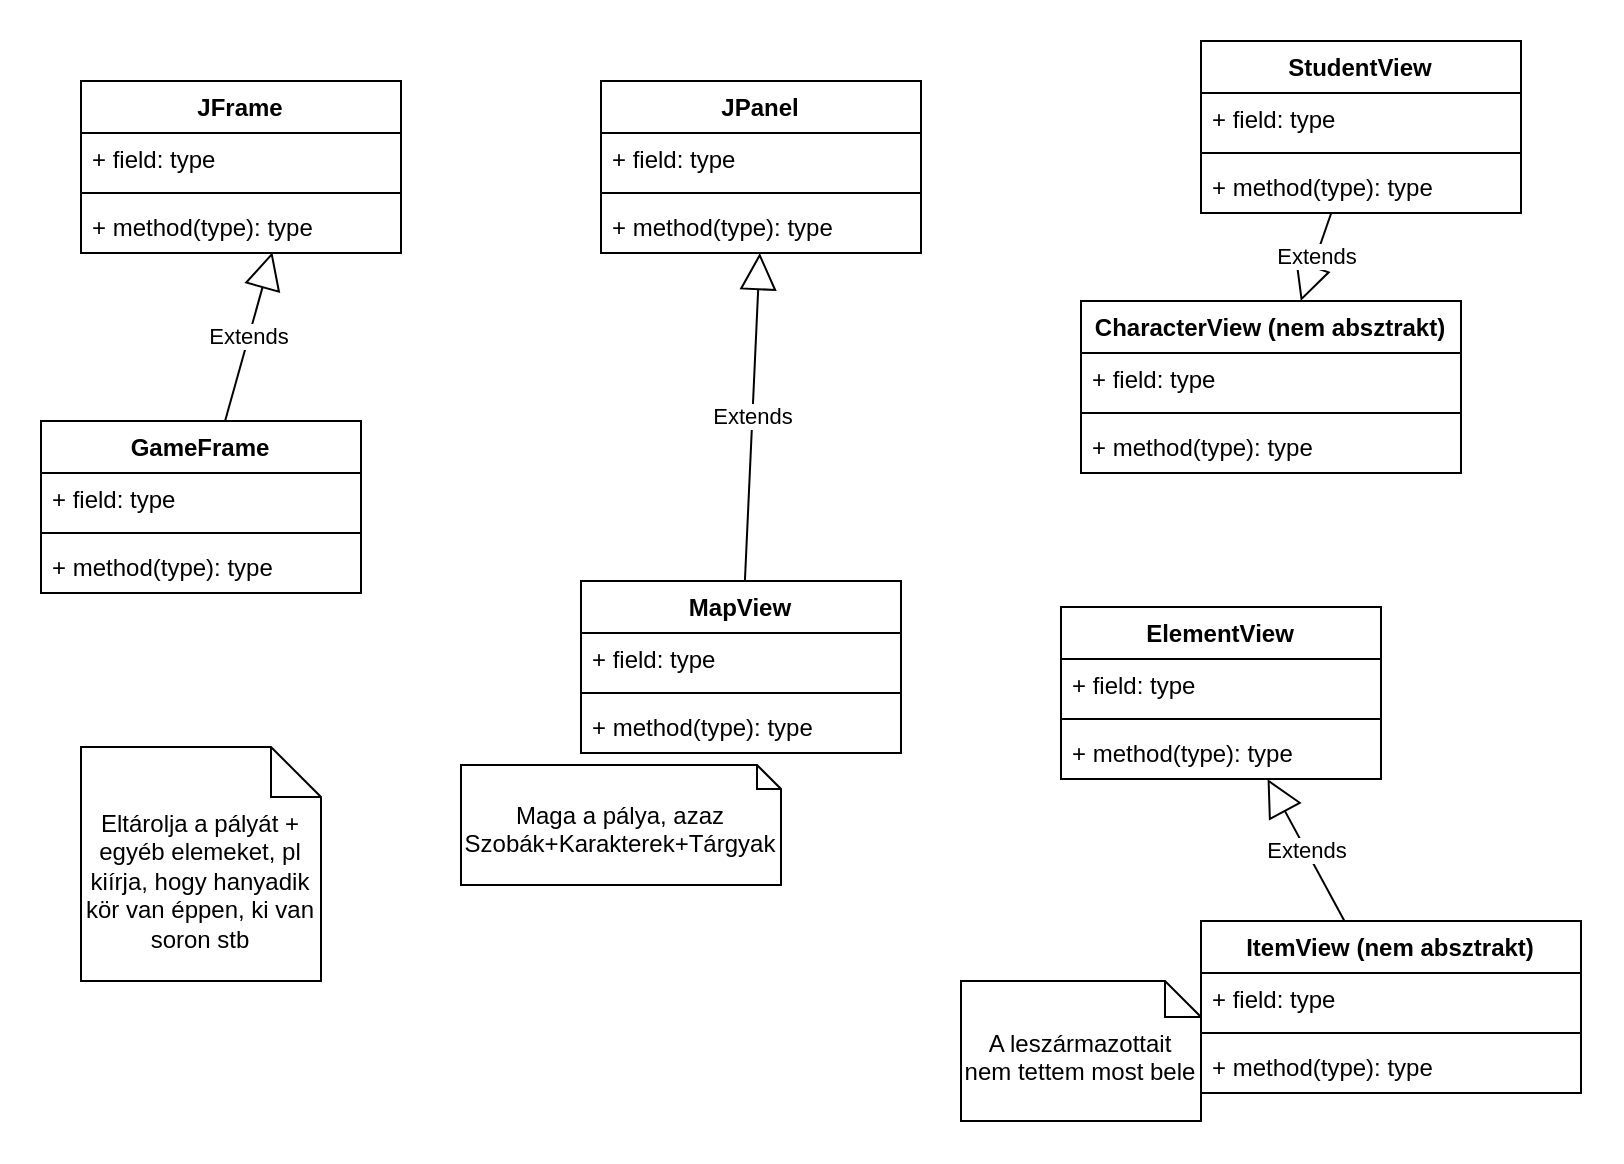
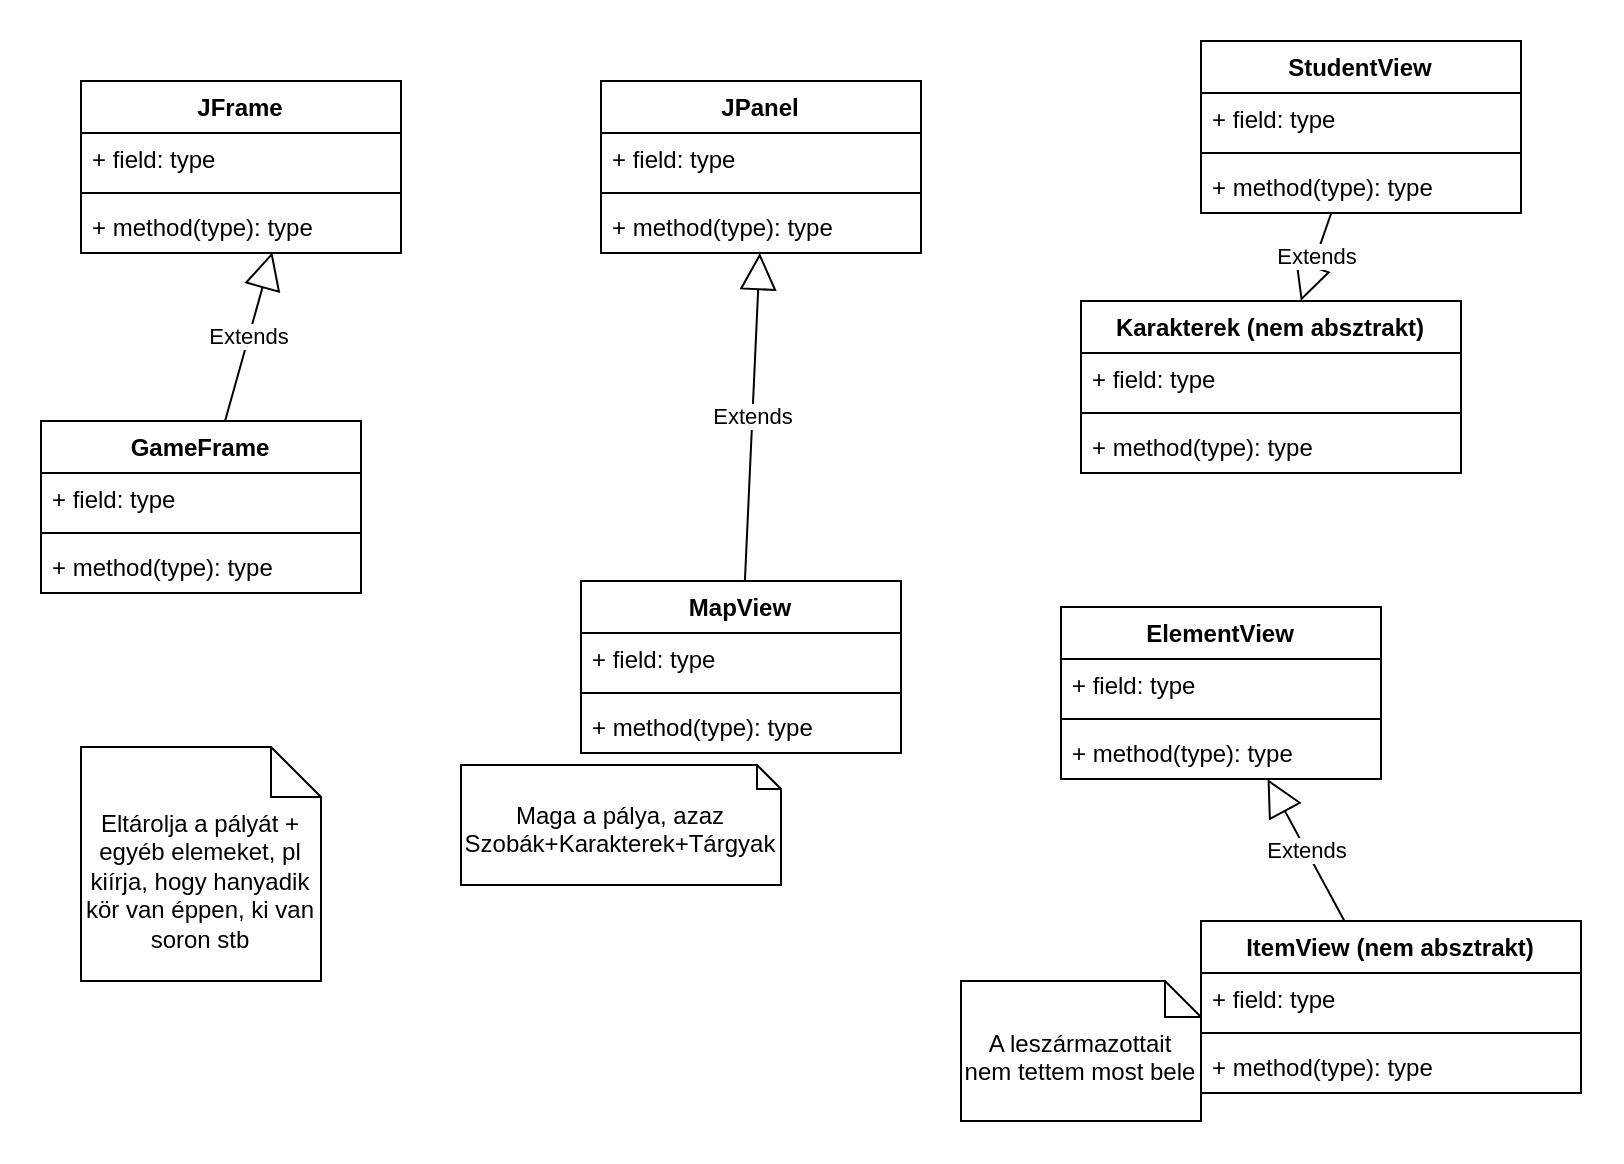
- <mxCell id="32" value="CharacterView (nem absztrakt)" style="swimlane;fontStyle=1;align=center;verticalAlign=top;childLayout=stackLayout;horizontal=1;startSize=26;horizontalStack=0;resizeParent=1;resizeParentMax=0;resizeLast=0;collapsible=1;marginBottom=0;whiteSpace=wrap;html=1;" parent="1" vertex="1"><mxGeometry x="540" y="150" width="190" height="86" as="geometry" /></mxCell>
+ <mxCell id="32" value="Karakterek (nem absztrakt)" style="swimlane;fontStyle=1;align=center;verticalAlign=top;childLayout=stackLayout;horizontal=1;startSize=26;horizontalStack=0;resizeParent=1;resizeParentMax=0;resizeLast=0;collapsible=1;marginBottom=0;whiteSpace=wrap;html=1;" parent="1" vertex="1"><mxGeometry x="540" y="150" width="190" height="86" as="geometry" /></mxCell>
